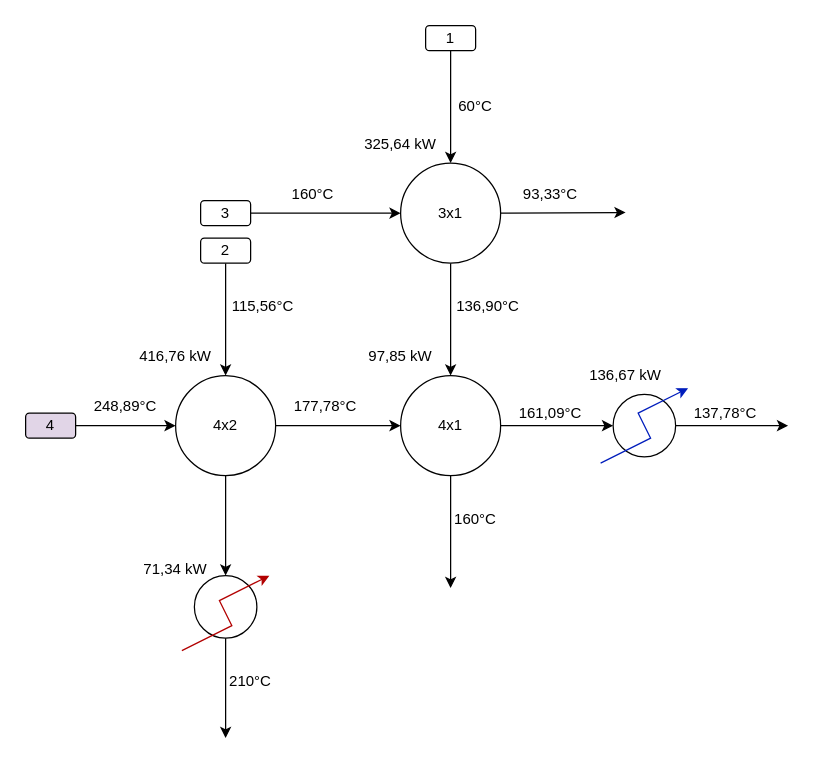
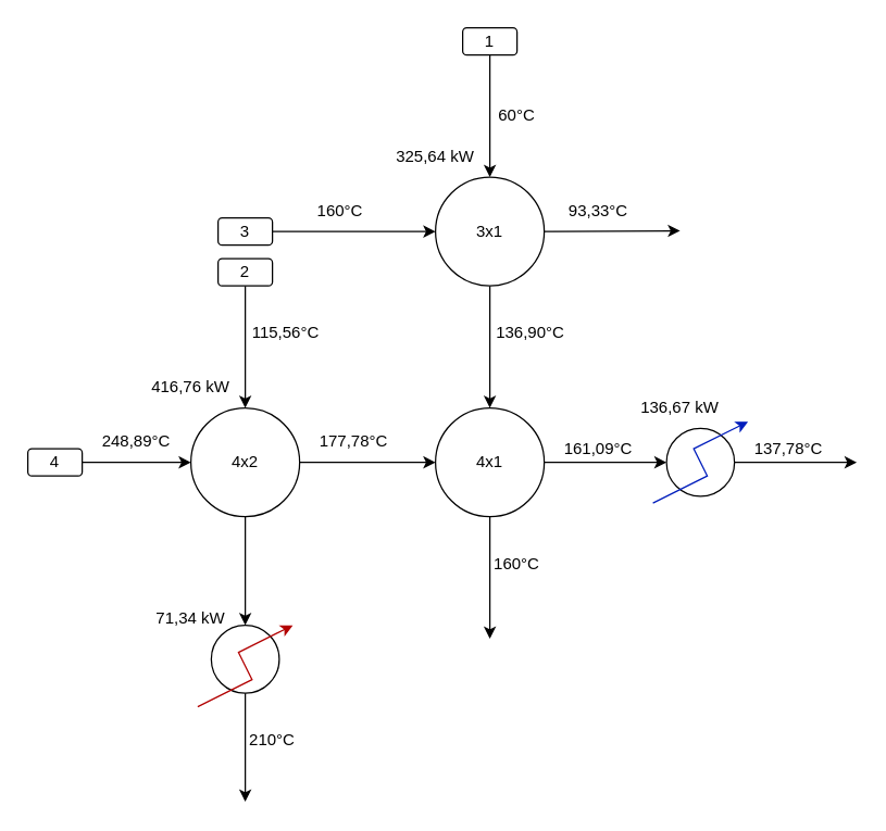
- <mxCell id="38" value="97,85 kW" style="text;html=1;strokeColor=none;fillColor=none;align=center;verticalAlign=middle;whiteSpace=wrap;rounded=0;" vertex="1" parent="1"><mxGeometry x="290" y="270" width="60" height="30" as="geometry" /></mxCell>
- <mxCell id="4" value="4" style="rounded=1;whiteSpace=wrap;html=1;fillColor=#e1d5e7;" vertex="1" parent="1"><mxGeometry x="20" y="330" width="40" height="20" as="geometry" /></mxCell>
+ <mxCell id="4" value="4" style="rounded=1;whiteSpace=wrap;html=1;" vertex="1" parent="1"><mxGeometry x="20" y="330" width="40" height="20" as="geometry" /></mxCell>
